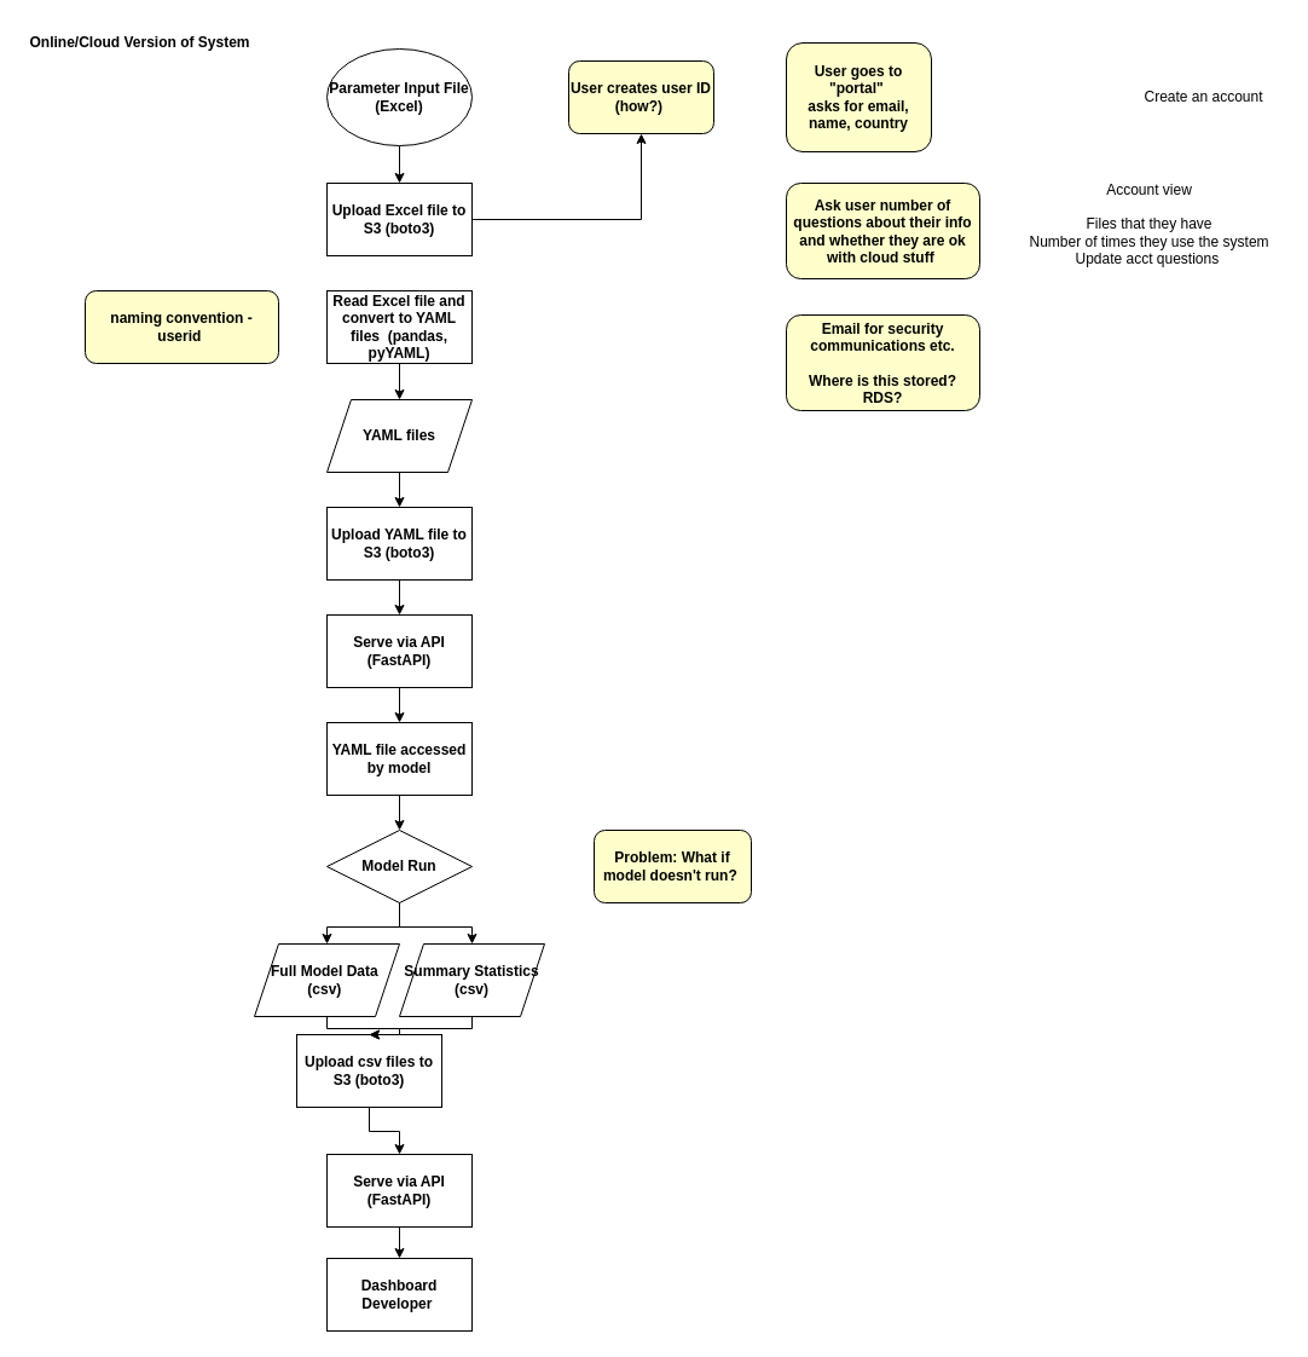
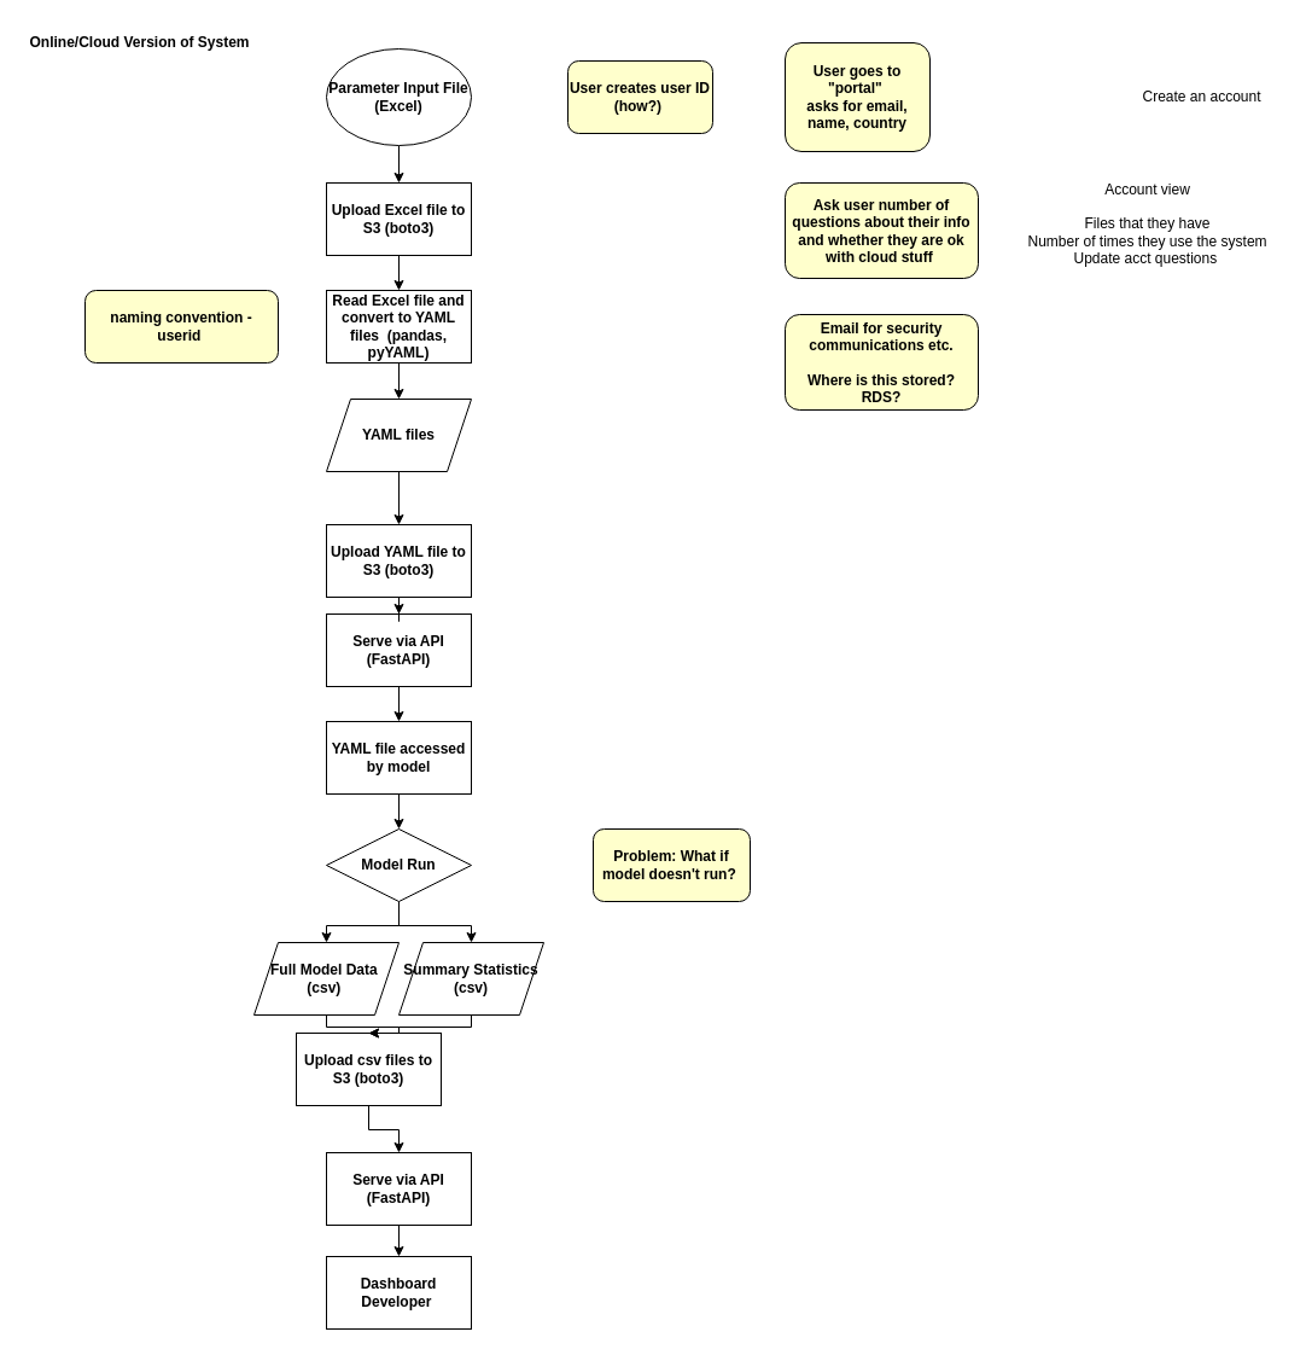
- <mxCell id="4" value="" style="edgeStyle=orthogonalEdgeStyle;rounded=0;orthogonalLoop=1;jettySize=auto;html=1;fontStyle=1;" parent="1" source="5" target="28" edge="1"><mxGeometry relative="1" as="geometry" /></mxCell>
+ <mxCell id="4" value="" style="edgeStyle=orthogonalEdgeStyle;rounded=0;orthogonalLoop=1;jettySize=auto;html=1;fontStyle=1" parent="1" source="5" target="9" edge="1"><mxGeometry relative="1" as="geometry" /></mxCell>
- <mxCell id="13" value="Upload YAML file to S3 (boto3)" style="rounded=0;whiteSpace=wrap;html=1;fontStyle=1" parent="1" vertex="1"><mxGeometry x="270" y="419" width="120" height="60" as="geometry" /></mxCell>
+ <mxCell id="13" value="Upload YAML file to S3 (boto3)" style="rounded=0;whiteSpace=wrap;html=1;fontStyle=1" parent="1" vertex="1"><mxGeometry x="270" y="434" width="120" height="60" as="geometry" /></mxCell>
